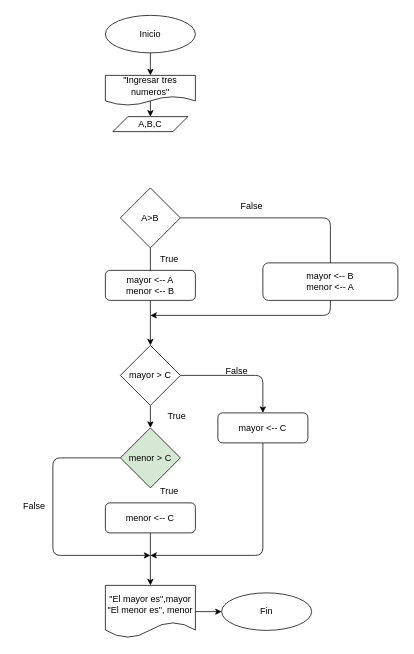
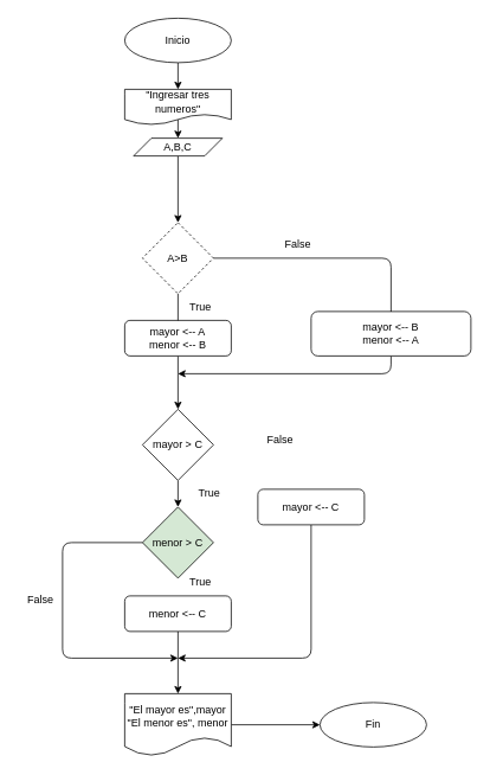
+ <mxCell id="4" style="edgeStyle=none;html=1;entryX=0.5;entryY=0;entryDx=0;entryDy=0;exitX=0.5;exitY=1;exitDx=0;exitDy=0;" parent="1" source="14" target="9" edge="1"><mxGeometry relative="1" as="geometry" /></mxCell>
- <mxCell id="9" value="A&amp;gt;B" style="rhombus;whiteSpace=wrap;html=1;" parent="1" vertex="1"><mxGeometry x="160" y="250" width="80" height="80" as="geometry" /></mxCell>
+ <mxCell id="9" value="A&amp;gt;B" style="rhombus;whiteSpace=wrap;html=1;dashed=1;" parent="1" vertex="1"><mxGeometry x="160" y="250" width="80" height="80" as="geometry" /></mxCell>
- <mxCell id="19" style="edgeStyle=none;html=1;entryX=0.5;entryY=0;entryDx=0;entryDy=0;" edge="1" parent="1" source="20" target="31"><mxGeometry relative="1" as="geometry"><mxPoint x="350" y="500" as="targetPoint" /><Array as="points"><mxPoint x="350" y="500" /></Array></mxGeometry></mxCell>
- <mxCell id="11" value="Fin" style="ellipse;whiteSpace=wrap;html=1;" parent="1" vertex="1"><mxGeometry x="295" y="790" width="120" height="50" as="geometry" /></mxCell>
+ <mxCell id="11" value="Fin" style="ellipse;whiteSpace=wrap;html=1;" parent="1" vertex="1"><mxGeometry x="360" y="790" width="120" height="50" as="geometry" /></mxCell>
